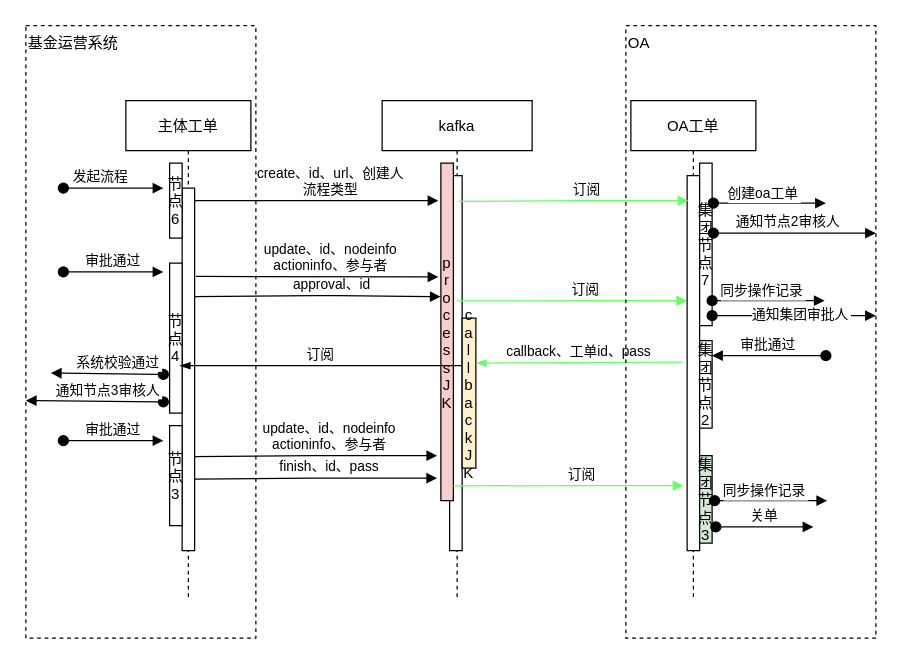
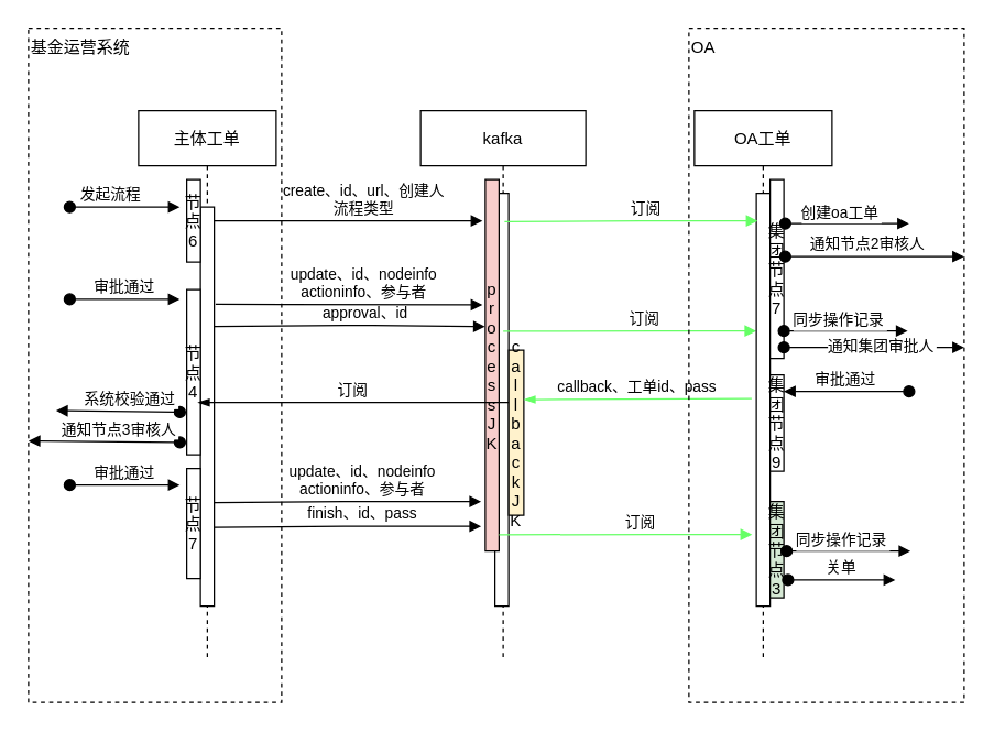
- <mxCell id="22" value="集&#10;团&#10;节&#10;点&#10;2" style="points=[];perimeter=orthogonalPerimeter;rounded=0;shadow=0;strokeWidth=1;" vertex="1" parent="19"><mxGeometry x="55" y="192" width="10" height="70" as="geometry" /></mxCell>
+ <mxCell id="22" value="集&#10;团&#10;节&#10;点&#10;9" style="points=[];perimeter=orthogonalPerimeter;rounded=0;shadow=0;strokeWidth=1;" vertex="1" parent="19"><mxGeometry x="55" y="192" width="10" height="70" as="geometry" /></mxCell>
- <mxCell id="8" value="节&#10;点&#10;3" style="points=[];perimeter=orthogonalPerimeter;rounded=0;shadow=0;strokeWidth=1;" vertex="1" parent="2"><mxGeometry x="35" y="260" width="10" height="80" as="geometry" /></mxCell>
+ <mxCell id="8" value="节&#10;点&#10;7" style="points=[];perimeter=orthogonalPerimeter;rounded=0;shadow=0;strokeWidth=1;" vertex="1" parent="2"><mxGeometry x="35" y="260" width="10" height="80" as="geometry" /></mxCell>
